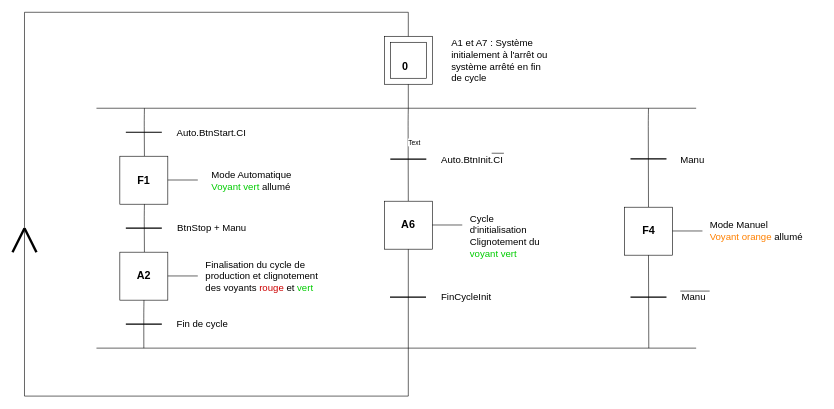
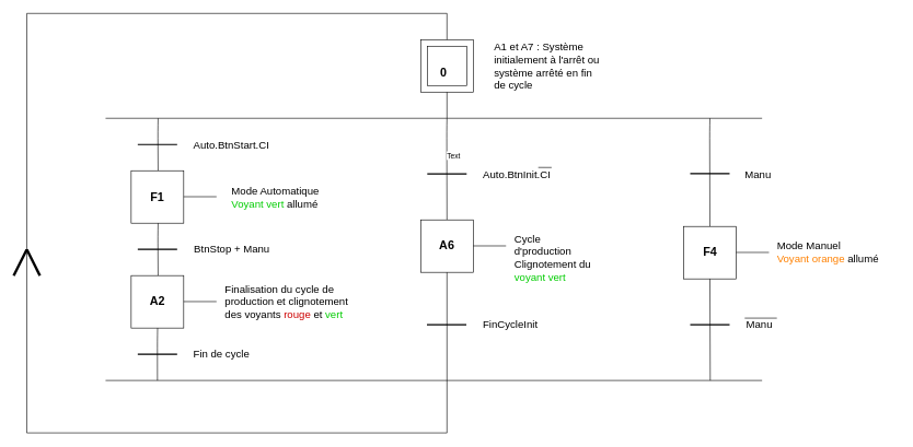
- <mxCell id="33" value="&lt;font style=&quot;font-size: 16px&quot;&gt;Cycle d'initialisation&lt;br&gt;Clignotement du &lt;font color=&quot;#00cc00&quot;&gt;voyant vert&lt;/font&gt;&lt;br&gt;&lt;/font&gt;" style="text;html=1;strokeColor=none;fillColor=none;align=left;verticalAlign=middle;whiteSpace=wrap;rounded=0;" parent="1" vertex="1"><mxGeometry x="781" y="365" width="129" height="55" as="geometry" /></mxCell>
+ <mxCell id="33" value="&lt;font style=&quot;font-size: 16px&quot;&gt;Cycle d'production&lt;br&gt;Clignotement du &lt;font color=&quot;#00cc00&quot;&gt;voyant vert&lt;/font&gt;&lt;br&gt;&lt;/font&gt;" style="text;html=1;strokeColor=none;fillColor=none;align=left;verticalAlign=middle;whiteSpace=wrap;rounded=0;" parent="1" vertex="1"><mxGeometry x="781" y="365" width="129" height="55" as="geometry" /></mxCell>
